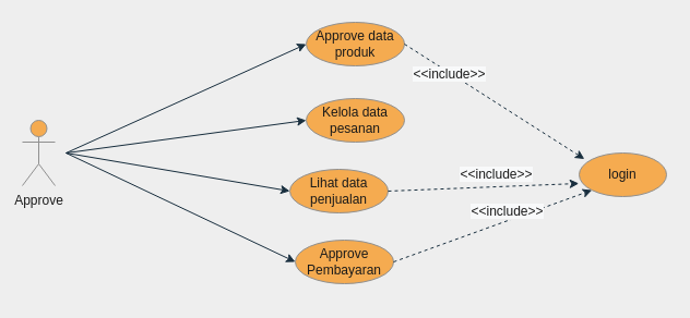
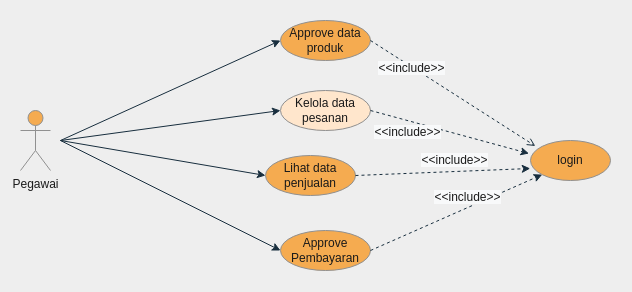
- <mxCell id="4" value="Kelola data pesanan" style="ellipse;whiteSpace=wrap;html=1;fillColor=#F5AB50;strokeColor=#909090;fontColor=#1A1A1A;" parent="1" vertex="1"><mxGeometry x="280" y="90" width="90" height="40" as="geometry" /></mxCell>
+ <mxCell id="4" value="Kelola data pesanan" style="ellipse;whiteSpace=wrap;html=1;fillColor=#ffe6cc;strokeColor=#909090;fontColor=#1A1A1A;" parent="1" vertex="1"><mxGeometry x="280" y="90" width="90" height="40" as="geometry" /></mxCell>
+ <mxCell id="12" value="" style="endArrow=classic;html=1;rounded=0;dashed=1;strokeColor=#182E3E;exitX=1;exitY=0.5;exitDx=0;exitDy=0;entryX=-0.019;entryY=0.325;entryDx=0;entryDy=0;labelBackgroundColor=#EEEEEE;fontColor=#1A1A1A;entryPerimeter=0;" parent="1" source="4" target="3" edge="1"><mxGeometry width="50" height="50" relative="1" as="geometry"><mxPoint x="310" y="60" as="sourcePoint" /><mxPoint x="360" y="10" as="targetPoint" /></mxGeometry></mxCell>
+ <mxCell id="13" value="&lt;span style=&quot;font-size: 12px; background-color: rgb(248, 249, 250);&quot;&gt;&amp;lt;&amp;lt;include&amp;gt;&amp;gt;&lt;/span&gt;" style="edgeLabel;html=1;align=center;verticalAlign=middle;resizable=0;points=[];labelBackgroundColor=#EEEEEE;fontColor=#1A1A1A;" parent="12" vertex="1" connectable="0"><mxGeometry x="0.124" y="2" relative="1" as="geometry"><mxPoint x="-53" y="-1" as="offset" /></mxGeometry></mxCell>
- <mxCell id="10" value="" style="endArrow=classic;html=1;rounded=0;dashed=1;strokeColor=#182E3E;exitX=1;exitY=0.5;exitDx=0;exitDy=0;labelBackgroundColor=#EEEEEE;fontColor=#1A1A1A;entryX=0.06;entryY=0.138;entryDx=0;entryDy=0;entryPerimeter=0;" parent="1" source="5" target="3" edge="1"><mxGeometry width="50" height="50" relative="1" as="geometry"><mxPoint x="310" y="60" as="sourcePoint" /><mxPoint x="480" y="110" as="targetPoint" /></mxGeometry></mxCell>
+ <mxCell id="10" value="" style="endArrow=open;html=1;rounded=0;dashed=1;strokeColor=#182E3E;exitX=1;exitY=0.5;exitDx=0;exitDy=0;labelBackgroundColor=#EEEEEE;fontColor=#1A1A1A;entryX=0.06;entryY=0.138;entryDx=0;entryDy=0;entryPerimeter=0;" parent="1" source="5" target="3" edge="1"><mxGeometry width="50" height="50" relative="1" as="geometry"><mxPoint x="310" y="60" as="sourcePoint" /><mxPoint x="480" y="110" as="targetPoint" /></mxGeometry></mxCell>
- <mxCell id="2" value="Approve&lt;br&gt;" style="shape=umlActor;verticalLabelPosition=bottom;verticalAlign=top;html=1;outlineConnect=0;fillColor=#F5AB50;strokeColor=#909090;fontColor=#1A1A1A;" parent="1" vertex="1"><mxGeometry x="20" y="110" width="30" height="60" as="geometry" /></mxCell>
+ <mxCell id="2" value="Pegawai&lt;br&gt;" style="shape=umlActor;verticalLabelPosition=bottom;verticalAlign=top;html=1;outlineConnect=0;fillColor=#F5AB50;strokeColor=#909090;fontColor=#1A1A1A;" parent="1" vertex="1"><mxGeometry x="20" y="110" width="30" height="60" as="geometry" /></mxCell>
- <mxCell id="16" value="Approve Pembayaran" style="ellipse;whiteSpace=wrap;html=1;fillColor=#F5AB50;strokeColor=#909090;fontColor=#1A1A1A;" parent="1" vertex="1"><mxGeometry x="270" y="220" width="90" height="40" as="geometry" /></mxCell>
+ <mxCell id="16" value="Approve Pembayaran" style="ellipse;whiteSpace=wrap;html=1;fillColor=#F5AB50;strokeColor=#909090;fontColor=#1A1A1A;" parent="1" vertex="1"><mxGeometry x="280" y="230" width="90" height="40" as="geometry" /></mxCell>
